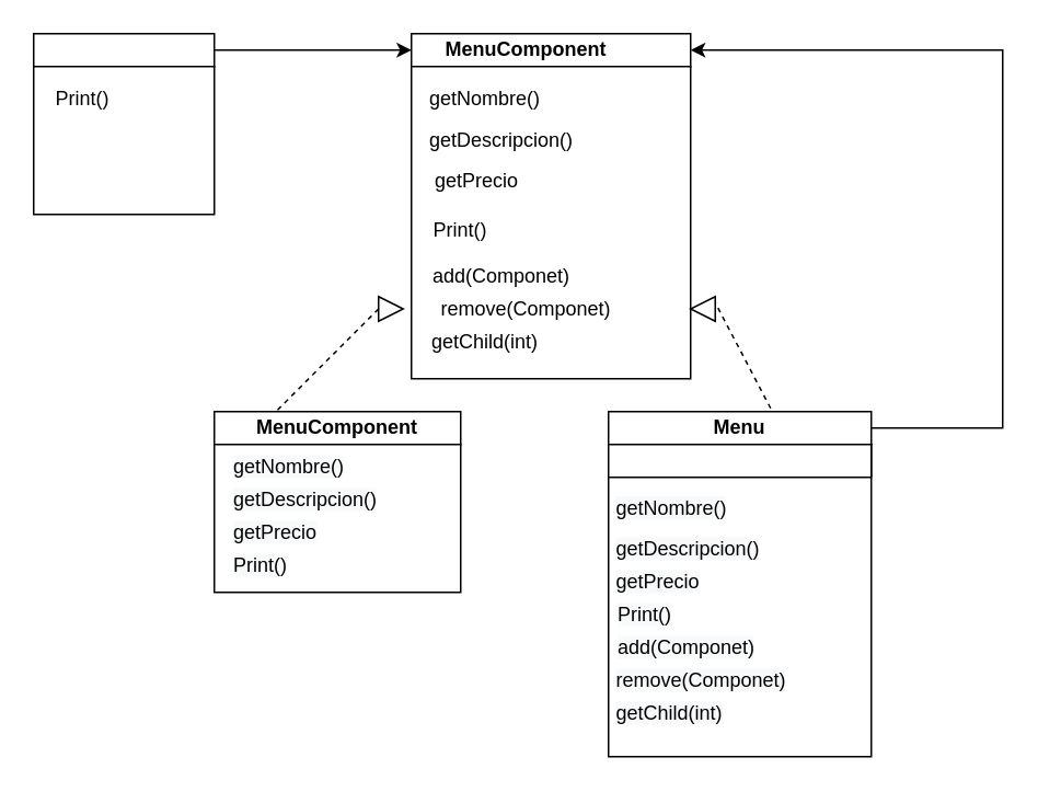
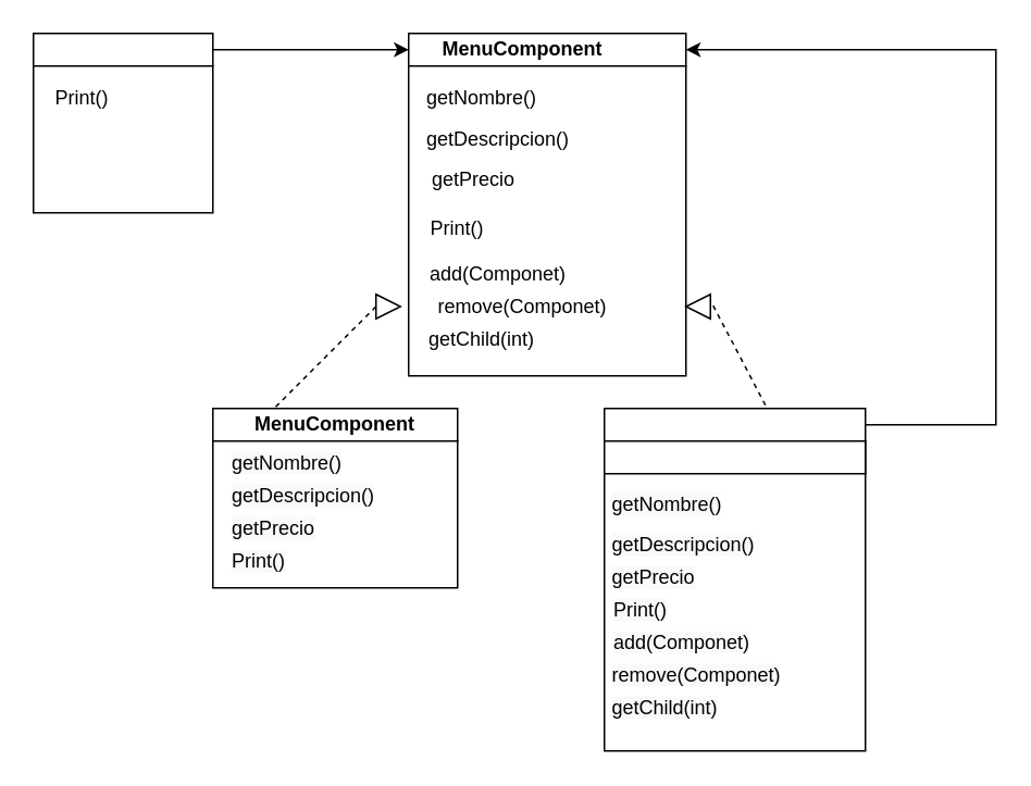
- <mxCell id="27" value="&lt;b&gt;Menu&lt;/b&gt;" style="text;html=1;strokeColor=none;fillColor=none;align=center;verticalAlign=middle;whiteSpace=wrap;rounded=0;" vertex="1" parent="1"><mxGeometry x="430" y="250" width="40" height="20" as="geometry" /></mxCell>
